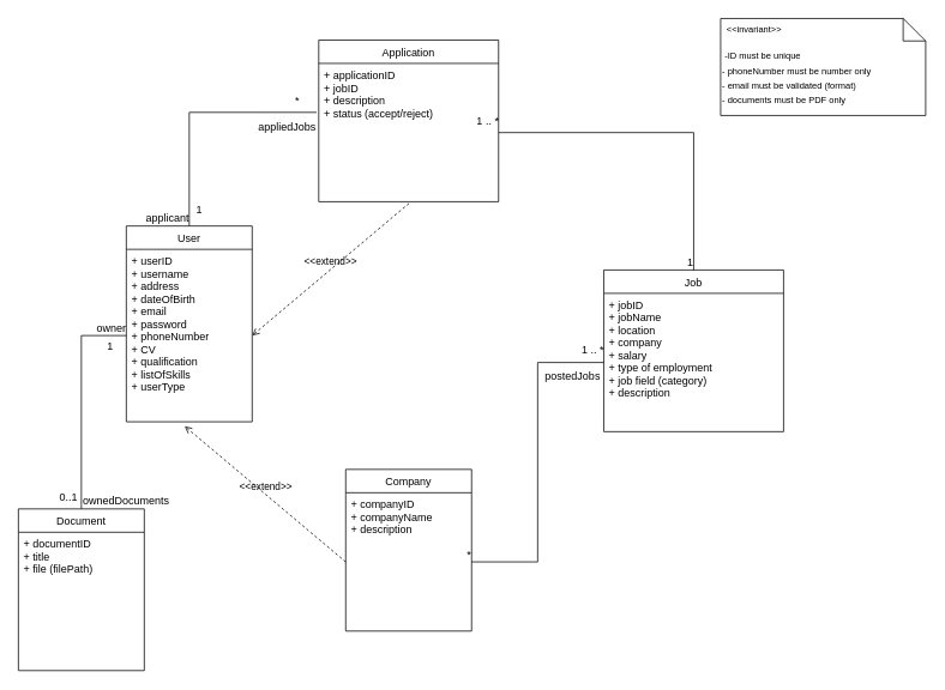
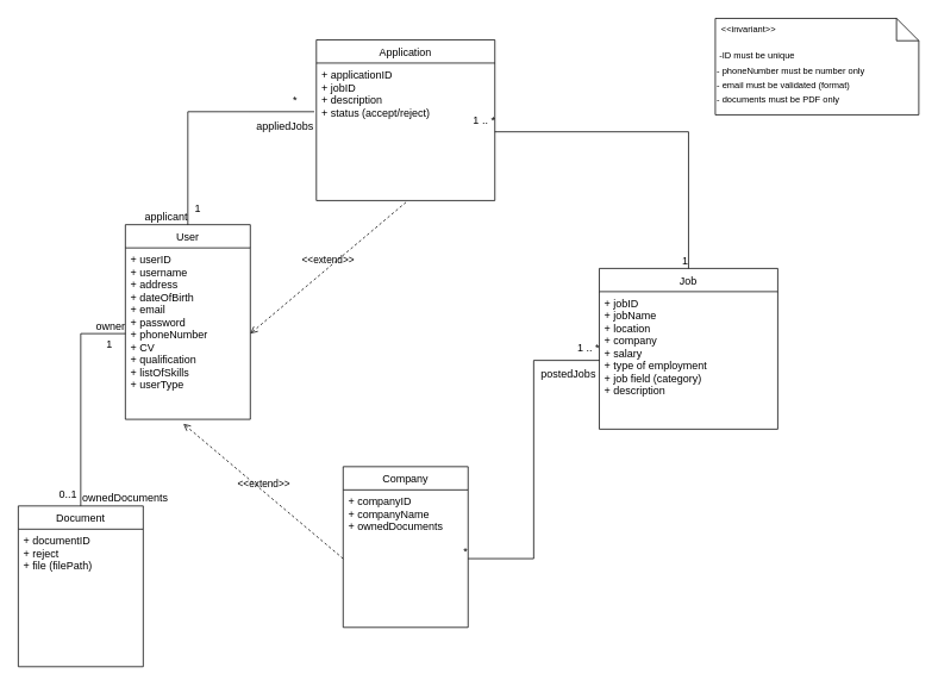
- <mxCell id="5" value="+ companyID&#10;+ companyName&#10;+ description&#10;&#10;" style="text;strokeColor=none;fillColor=none;align=left;verticalAlign=top;spacingLeft=4;spacingRight=4;overflow=hidden;rotatable=0;points=[[0,0.5],[1,0.5]];portConstraint=eastwest;" parent="4" vertex="1"><mxGeometry y="26" width="140" height="154" as="geometry" /></mxCell>
+ <mxCell id="5" value="+ companyID&#10;+ companyName&#10;+ ownedDocuments&#10;&#10;" style="text;strokeColor=none;fillColor=none;align=left;verticalAlign=top;spacingLeft=4;spacingRight=4;overflow=hidden;rotatable=0;points=[[0,0.5],[1,0.5]];portConstraint=eastwest;" parent="4" vertex="1"><mxGeometry y="26" width="140" height="154" as="geometry" /></mxCell>
- <mxCell id="13" value="+ documentID&#10;+ title&#10;+ file (filePath)&#10;" style="text;strokeColor=none;fillColor=none;align=left;verticalAlign=top;spacingLeft=4;spacingRight=4;overflow=hidden;rotatable=0;points=[[0,0.5],[1,0.5]];portConstraint=eastwest;" vertex="1" parent="12"><mxGeometry y="26" width="140" height="154" as="geometry" /></mxCell>
+ <mxCell id="13" value="+ documentID&#10;+ reject&#10;+ file (filePath)&#10;" style="text;strokeColor=none;fillColor=none;align=left;verticalAlign=top;spacingLeft=4;spacingRight=4;overflow=hidden;rotatable=0;points=[[0,0.5],[1,0.5]];portConstraint=eastwest;" vertex="1" parent="12"><mxGeometry y="26" width="140" height="154" as="geometry" /></mxCell>
